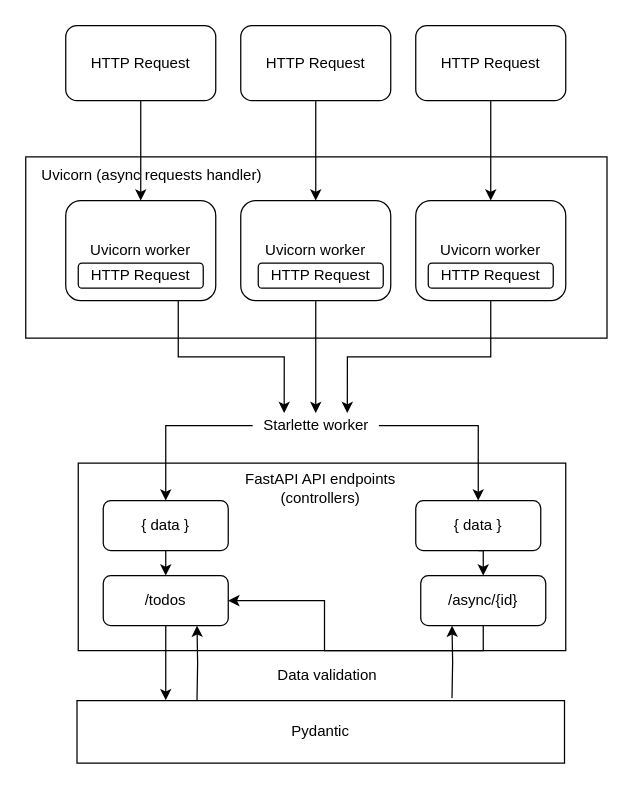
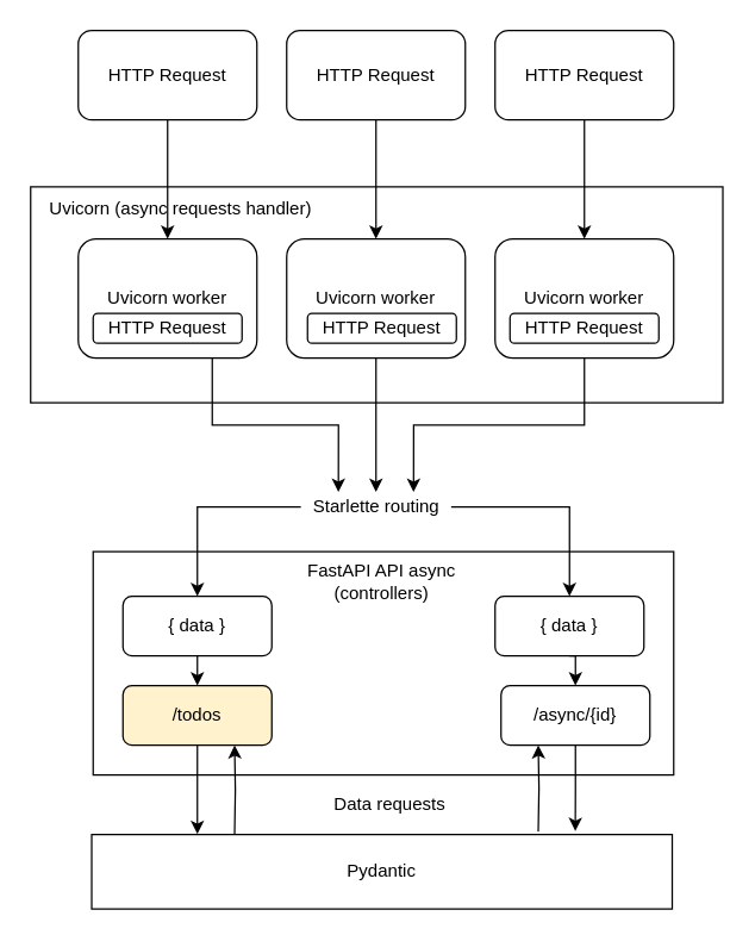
- <mxCell id="11" value="Starlette worker" style="text;html=1;strokeColor=none;fillColor=none;align=center;verticalAlign=middle;whiteSpace=wrap;rounded=0;" parent="1" vertex="1"><mxGeometry x="201.5" y="330" width="101" height="20" as="geometry" /></mxCell>
+ <mxCell id="11" value="Starlette routing" style="text;html=1;strokeColor=none;fillColor=none;align=center;verticalAlign=middle;whiteSpace=wrap;rounded=0;" parent="1" vertex="1"><mxGeometry x="201.5" y="330" width="101" height="20" as="geometry" /></mxCell>
- <mxCell id="12" value="FastAPI API endpoints&lt;br&gt;(controllers)" style="text;html=1;strokeColor=none;fillColor=none;align=center;verticalAlign=middle;whiteSpace=wrap;rounded=0;" parent="1" vertex="1"><mxGeometry x="176" y="380" width="160" height="20" as="geometry" /></mxCell>
+ <mxCell id="12" value="FastAPI API async&lt;br&gt;(controllers)" style="text;html=1;strokeColor=none;fillColor=none;align=center;verticalAlign=middle;whiteSpace=wrap;rounded=0;" parent="1" vertex="1"><mxGeometry x="176" y="380" width="160" height="20" as="geometry" /></mxCell>
- <mxCell id="35" value="/todos" style="rounded=1;whiteSpace=wrap;html=1;" parent="1" vertex="1"><mxGeometry x="82" y="460" width="100" height="40" as="geometry" /></mxCell>
+ <mxCell id="35" value="/todos" style="rounded=1;whiteSpace=wrap;html=1;fillColor=#fff2cc;" parent="1" vertex="1"><mxGeometry x="82" y="460" width="100" height="40" as="geometry" /></mxCell>
- <mxCell id="26" style="edgeStyle=orthogonalEdgeStyle;rounded=0;orthogonalLoop=1;jettySize=auto;html=1;exitX=0.5;exitY=1;exitDx=0;exitDy=0;" parent="1" source="27" target="35" edge="1"><mxGeometry relative="1" as="geometry" /></mxCell>
+ <mxCell id="26" style="edgeStyle=orthogonalEdgeStyle;rounded=0;orthogonalLoop=1;jettySize=auto;html=1;exitX=0.5;exitY=1;exitDx=0;exitDy=0;entryX=0.833;entryY=-0.047;entryDx=0;entryDy=0;entryPerimeter=0;" parent="1" source="27" target="30" edge="1"><mxGeometry relative="1" as="geometry" /></mxCell>
- <mxCell id="31" value="Data validation" style="text;html=1;strokeColor=none;fillColor=none;align=center;verticalAlign=middle;whiteSpace=wrap;rounded=0;" parent="1" vertex="1"><mxGeometry x="211" y="530" width="101" height="20" as="geometry" /></mxCell>
+ <mxCell id="31" value="Data requests" style="text;html=1;strokeColor=none;fillColor=none;align=center;verticalAlign=middle;whiteSpace=wrap;rounded=0;" parent="1" vertex="1"><mxGeometry x="211" y="530" width="101" height="20" as="geometry" /></mxCell>
